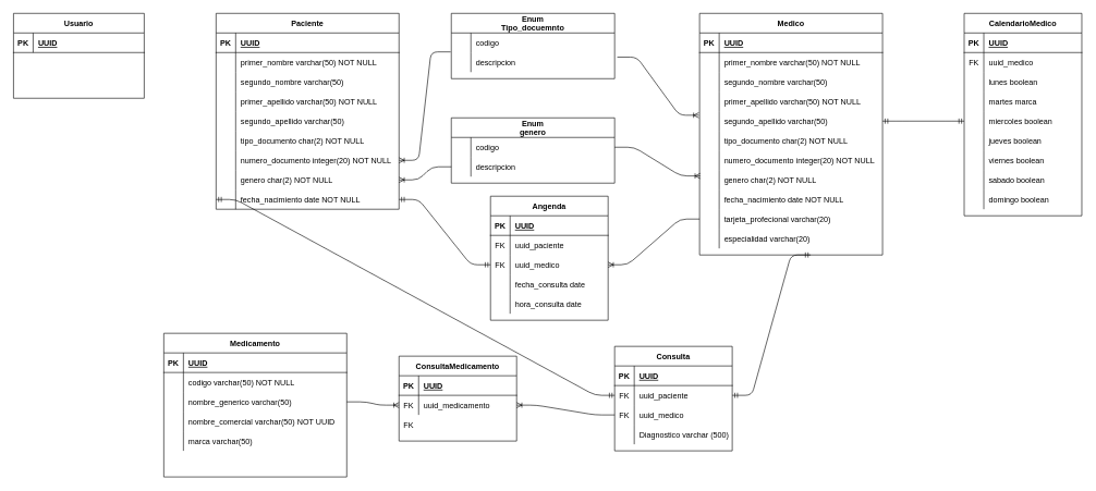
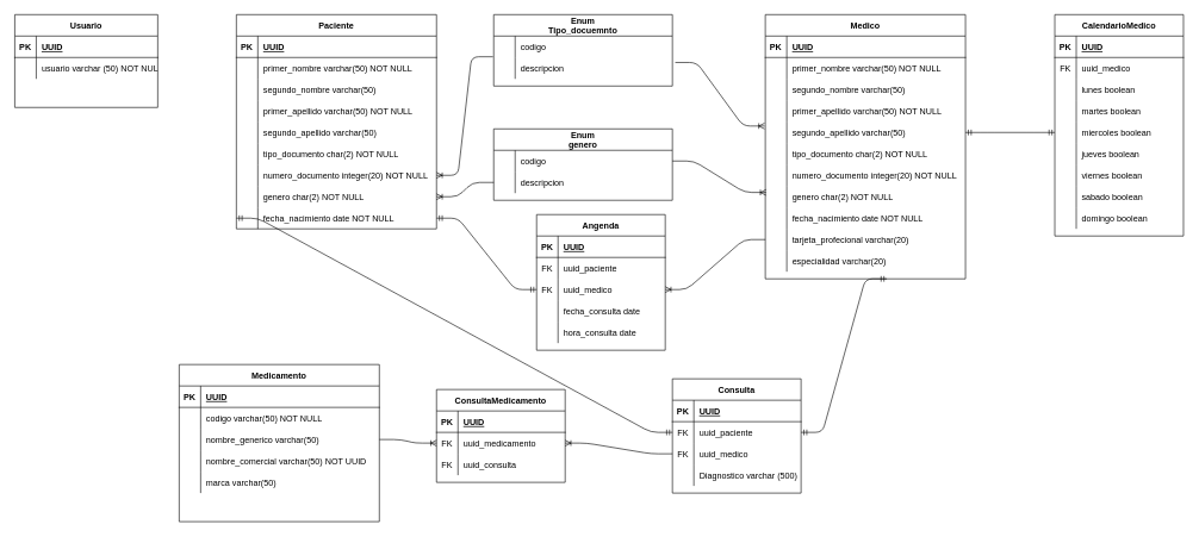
+ <mxCell id="131" value="usuario varchar (50) NOT NULL" style="shape=partialRectangle;connectable=0;fillColor=none;top=0;left=0;bottom=0;right=0;align=left;spacingLeft=6;overflow=hidden;" parent="129" vertex="1"><mxGeometry x="30" width="170" height="30" as="geometry" /></mxCell>
- <mxCell id="109" value="martes marca " style="shape=partialRectangle;connectable=0;fillColor=none;top=0;left=0;bottom=0;right=0;align=left;spacingLeft=6;overflow=hidden;" parent="107" vertex="1"><mxGeometry x="30" width="150" height="30" as="geometry" /></mxCell>
+ <mxCell id="109" value="martes boolean " style="shape=partialRectangle;connectable=0;fillColor=none;top=0;left=0;bottom=0;right=0;align=left;spacingLeft=6;overflow=hidden;" parent="107" vertex="1"><mxGeometry x="30" width="150" height="30" as="geometry" /></mxCell>
+ <mxCell id="177" value="uuid_consulta" style="shape=partialRectangle;connectable=0;fillColor=none;top=0;left=0;bottom=0;right=0;align=left;spacingLeft=6;overflow=hidden;" parent="175" vertex="1"><mxGeometry x="30" width="150" height="30" as="geometry" /></mxCell>
